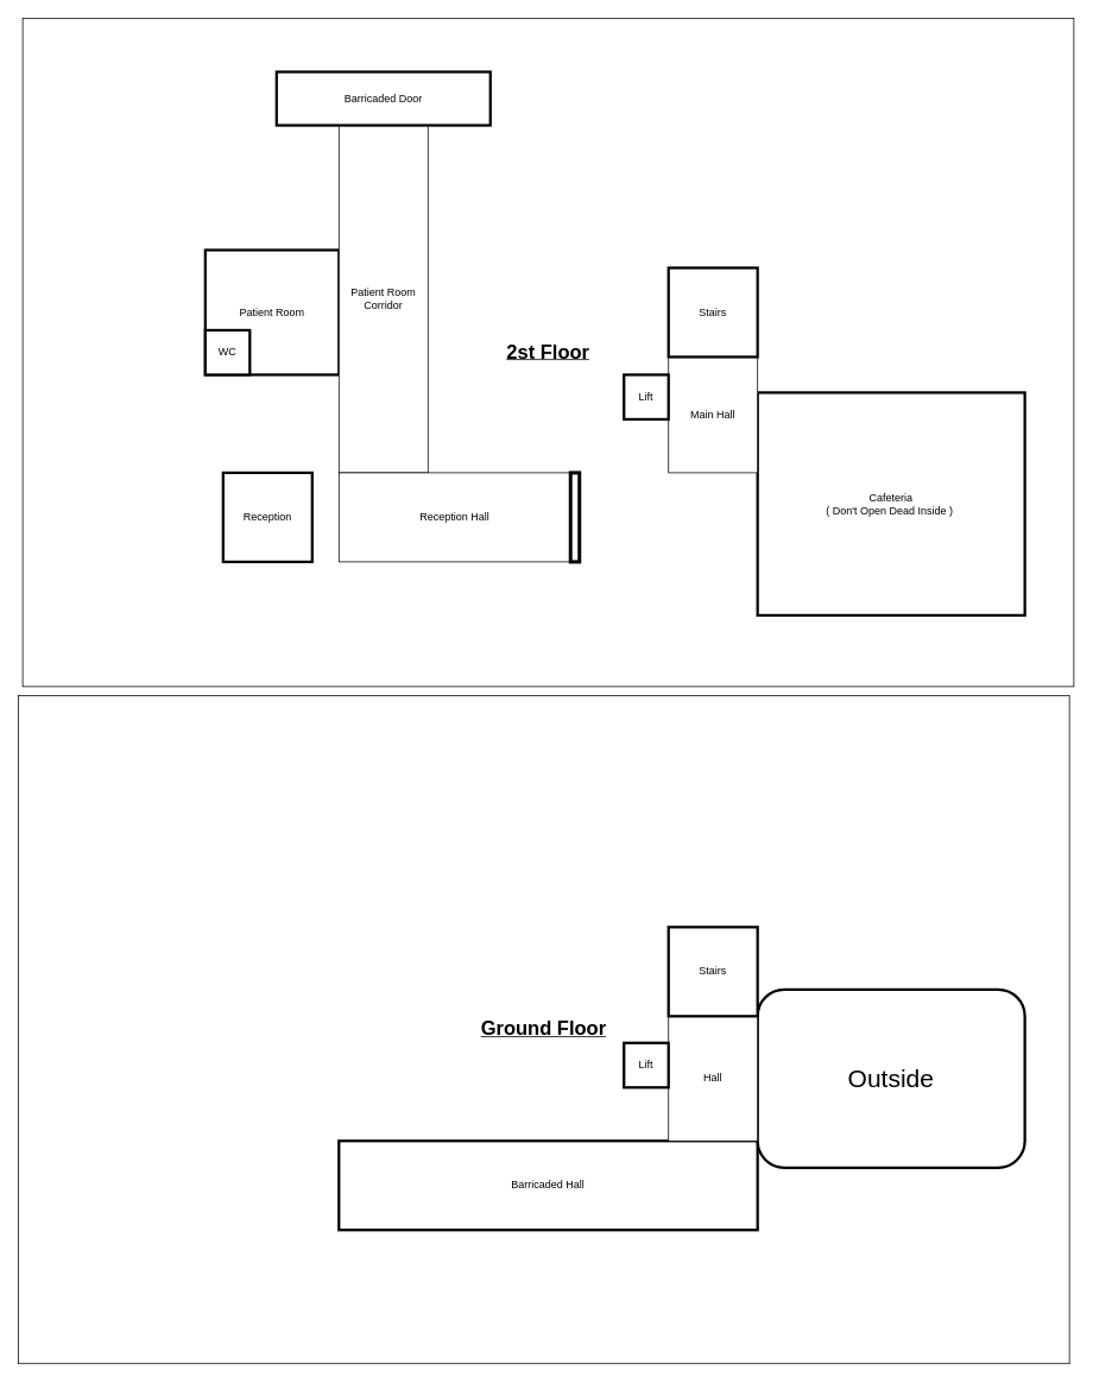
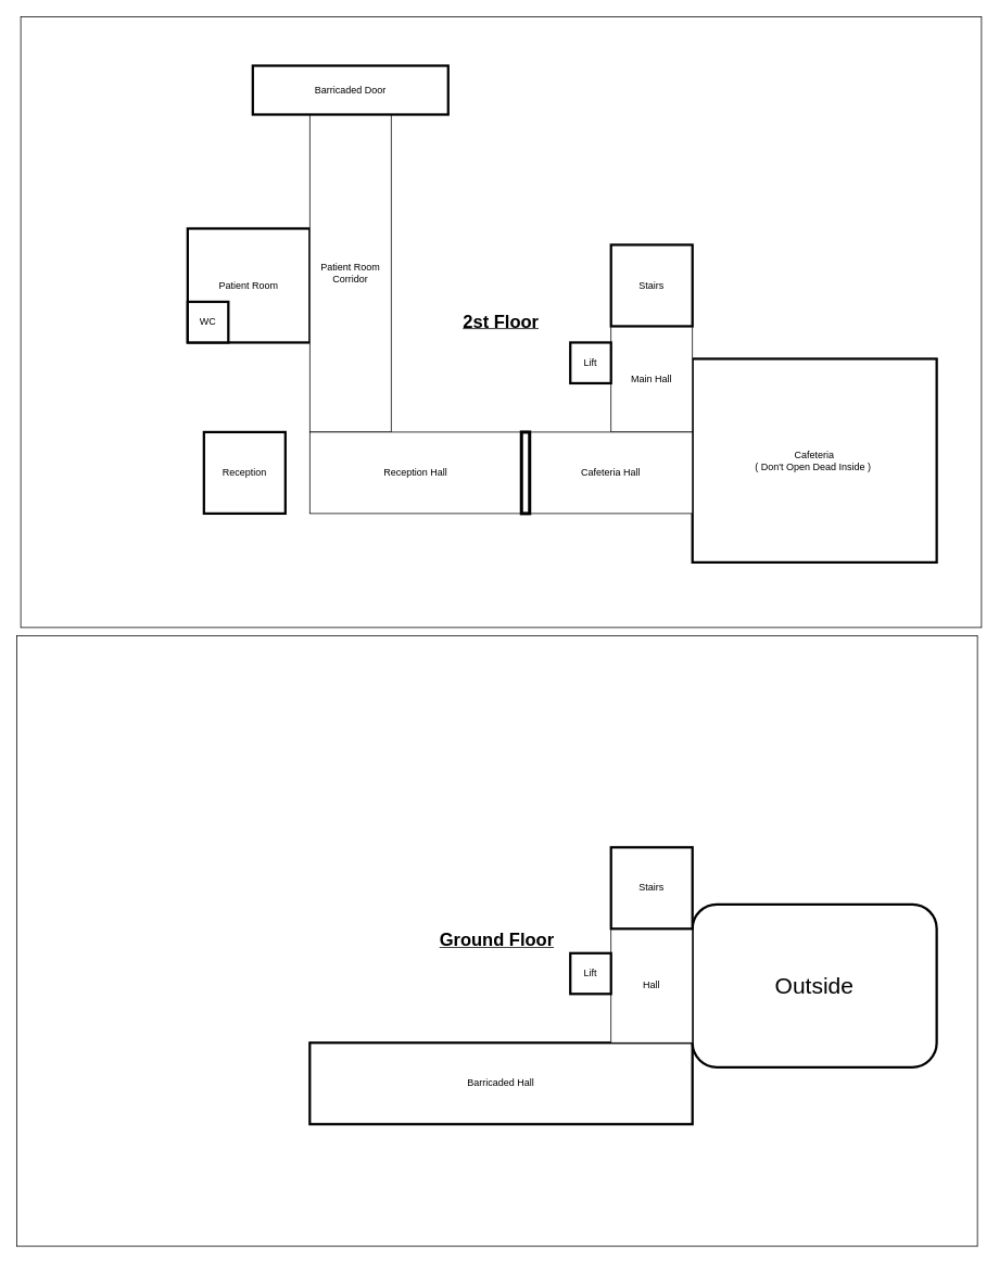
+ <mxCell id="19" value="Cafeteria Hall" style="rounded=0;whiteSpace=wrap;html=1;strokeWidth=1;" parent="1" vertex="1"><mxGeometry x="650" y="530" width="200" height="100" as="geometry" /></mxCell>
